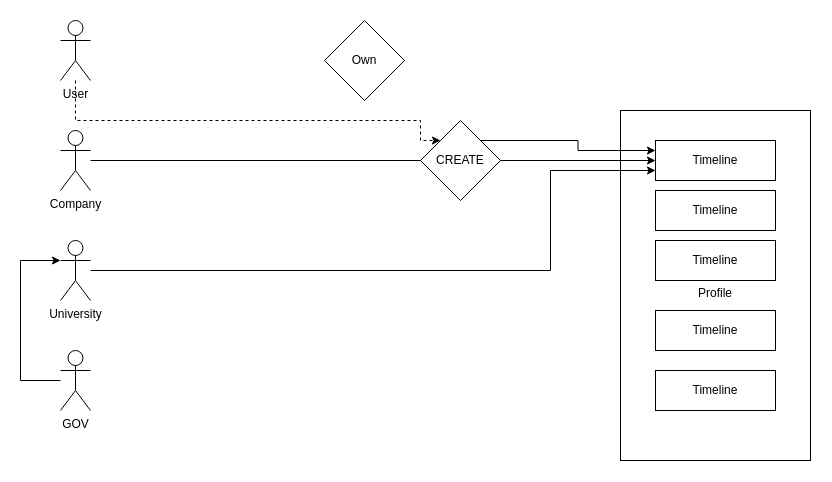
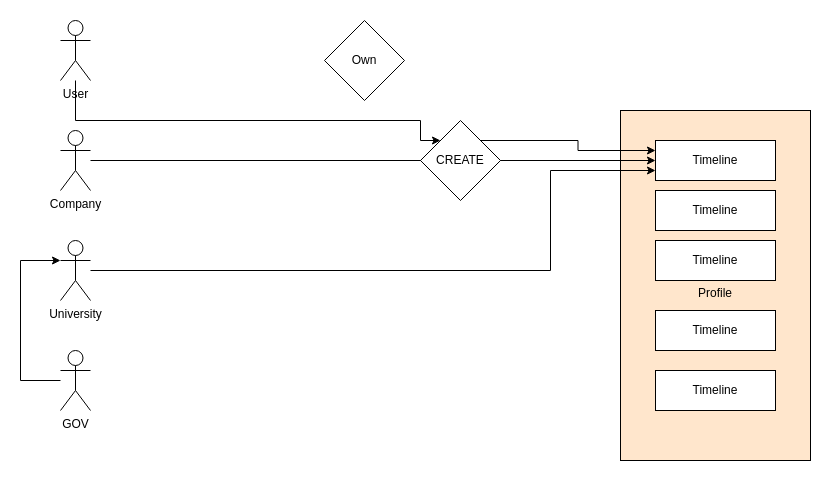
- <mxCell id="16" style="edgeStyle=orthogonalEdgeStyle;rounded=0;orthogonalLoop=1;jettySize=auto;html=1;entryX=0;entryY=0;entryDx=0;entryDy=0;dashed=1;" edge="1" parent="1" source="17" target="15"><mxGeometry relative="1" as="geometry"><Array as="points"><mxPoint x="75" y="120" /><mxPoint x="420" y="120" /></Array></mxGeometry></mxCell>
+ <mxCell id="16" style="edgeStyle=orthogonalEdgeStyle;rounded=0;orthogonalLoop=1;jettySize=auto;html=1;entryX=0;entryY=0;entryDx=0;entryDy=0;" edge="1" parent="1" source="17" target="15"><mxGeometry relative="1" as="geometry"><Array as="points"><mxPoint x="75" y="120" /><mxPoint x="420" y="120" /></Array></mxGeometry></mxCell>
- <mxCell id="2" value="&lt;br&gt;Profile" style="rounded=0;whiteSpace=wrap;html=1;" vertex="1" parent="1"><mxGeometry x="620" y="110" width="190" height="350" as="geometry" /></mxCell>
+ <mxCell id="2" value="&lt;br&gt;Profile" style="rounded=0;whiteSpace=wrap;html=1;fillColor=#ffe6cc;" vertex="1" parent="1"><mxGeometry x="620" y="110" width="190" height="350" as="geometry" /></mxCell>
